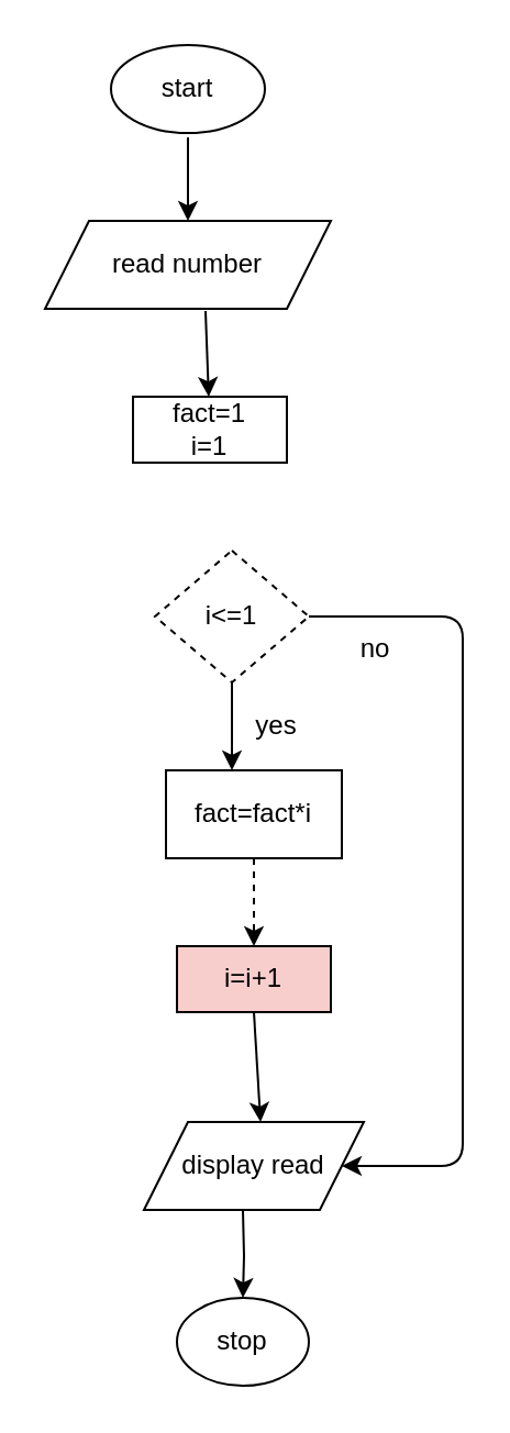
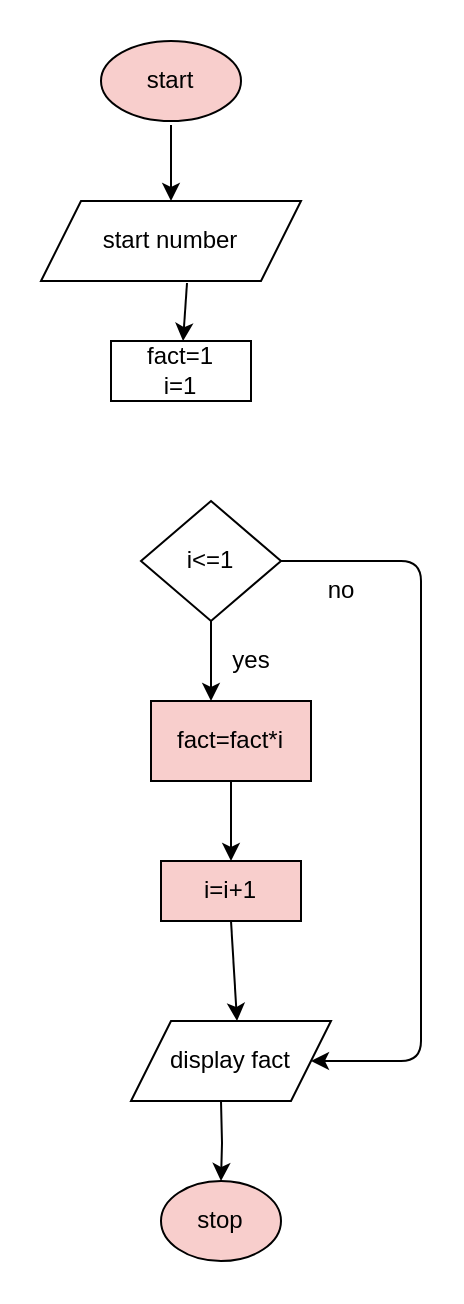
- <mxCell id="2" value="start" style="ellipse;whiteSpace=wrap;html=1;" vertex="1" parent="1"><mxGeometry x="50" y="20" width="70" height="40" as="geometry" /></mxCell>
+ <mxCell id="2" value="start" style="ellipse;whiteSpace=wrap;html=1;fillColor=#f8cecc;" vertex="1" parent="1"><mxGeometry x="50" y="20" width="70" height="40" as="geometry" /></mxCell>
- <mxCell id="3" value="read number" style="shape=parallelogram;perimeter=parallelogramPerimeter;whiteSpace=wrap;html=1;fixedSize=1;" vertex="1" parent="1"><mxGeometry x="20" y="100" width="130" height="40" as="geometry" /></mxCell>
+ <mxCell id="3" value="start number" style="shape=parallelogram;perimeter=parallelogramPerimeter;whiteSpace=wrap;html=1;fixedSize=1;" vertex="1" parent="1"><mxGeometry x="20" y="100" width="130" height="40" as="geometry" /></mxCell>
- <mxCell id="4" value="fact=1&lt;br&gt;i=1" style="rounded=0;whiteSpace=wrap;html=1;" vertex="1" parent="1"><mxGeometry x="60" y="180" width="70" height="30" as="geometry" /></mxCell>
+ <mxCell id="4" value="fact=1&lt;br&gt;i=1" style="rounded=0;whiteSpace=wrap;html=1;" vertex="1" parent="1"><mxGeometry x="55" y="170" width="70" height="30" as="geometry" /></mxCell>
- <mxCell id="6" value="i&amp;lt;=1" style="rhombus;whiteSpace=wrap;html=1;dashed=1;" vertex="1" parent="1"><mxGeometry x="70" y="250" width="70" height="60" as="geometry" /></mxCell>
+ <mxCell id="6" value="i&amp;lt;=1" style="rhombus;whiteSpace=wrap;html=1;" vertex="1" parent="1"><mxGeometry x="70" y="250" width="70" height="60" as="geometry" /></mxCell>
- <mxCell id="14" value="fact=fact*i" style="rounded=0;whiteSpace=wrap;html=1;" vertex="1" parent="1"><mxGeometry x="75" y="350" width="80" height="40" as="geometry" /></mxCell>
+ <mxCell id="14" value="fact=fact*i" style="rounded=0;whiteSpace=wrap;html=1;fillColor=#f8cecc;" vertex="1" parent="1"><mxGeometry x="75" y="350" width="80" height="40" as="geometry" /></mxCell>
- <mxCell id="16" value="" style="endArrow=classic;html=1;exitX=0.5;exitY=1;exitDx=0;exitDy=0;entryX=0.5;entryY=0;entryDx=0;entryDy=0;dashed=1;" edge="1" parent="1" source="14" target="15"><mxGeometry width="50" height="50" relative="1" as="geometry"><mxPoint x="120" y="580" as="sourcePoint" /><mxPoint x="170" y="530" as="targetPoint" /></mxGeometry></mxCell>
+ <mxCell id="16" value="" style="endArrow=classic;html=1;exitX=0.5;exitY=1;exitDx=0;exitDy=0;entryX=0.5;entryY=0;entryDx=0;entryDy=0;" edge="1" parent="1" source="14" target="15"><mxGeometry width="50" height="50" relative="1" as="geometry"><mxPoint x="120" y="580" as="sourcePoint" /><mxPoint x="170" y="530" as="targetPoint" /></mxGeometry></mxCell>
- <mxCell id="18" value="display read" style="shape=parallelogram;perimeter=parallelogramPerimeter;whiteSpace=wrap;html=1;fixedSize=1;" vertex="1" parent="1"><mxGeometry x="65" y="510" width="100" height="40" as="geometry" /></mxCell>
+ <mxCell id="18" value="display fact" style="shape=parallelogram;perimeter=parallelogramPerimeter;whiteSpace=wrap;html=1;fixedSize=1;" vertex="1" parent="1"><mxGeometry x="65" y="510" width="100" height="40" as="geometry" /></mxCell>
- <mxCell id="7" value="stop" style="ellipse;whiteSpace=wrap;html=1;" vertex="1" parent="1"><mxGeometry x="80" y="590" width="60" height="40" as="geometry" /></mxCell>
+ <mxCell id="7" value="stop" style="ellipse;whiteSpace=wrap;html=1;fillColor=#f8cecc;" vertex="1" parent="1"><mxGeometry x="80" y="590" width="60" height="40" as="geometry" /></mxCell>
